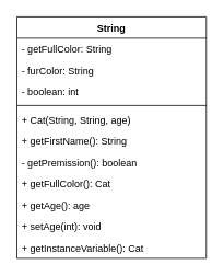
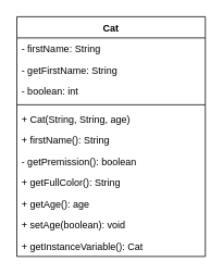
- <mxCell id="2" value="String" style="swimlane;fontStyle=1;align=center;verticalAlign=top;childLayout=stackLayout;horizontal=1;startSize=26;horizontalStack=0;resizeParent=1;resizeParentMax=0;resizeLast=0;collapsible=1;marginBottom=0;" parent="1" vertex="1"><mxGeometry x="20" y="20" width="231" height="294" as="geometry"><mxRectangle x="330" y="260" width="60" height="30" as="alternateBounds" /></mxGeometry></mxCell>
+ <mxCell id="2" value="Cat" style="swimlane;fontStyle=1;align=center;verticalAlign=top;childLayout=stackLayout;horizontal=1;startSize=26;horizontalStack=0;resizeParent=1;resizeParentMax=0;resizeLast=0;collapsible=1;marginBottom=0;" parent="1" vertex="1"><mxGeometry x="20" y="20" width="231" height="294" as="geometry"><mxRectangle x="330" y="260" width="60" height="30" as="alternateBounds" /></mxGeometry></mxCell>
- <mxCell id="3" value="- getFullColor: String" style="text;strokeColor=none;fillColor=none;align=left;verticalAlign=top;spacingLeft=4;spacingRight=4;overflow=hidden;rotatable=0;points=[[0,0.5],[1,0.5]];portConstraint=eastwest;" parent="2" vertex="1"><mxGeometry y="26" width="231" height="26" as="geometry" /></mxCell>
+ <mxCell id="3" value="- firstName: String" style="text;strokeColor=none;fillColor=none;align=left;verticalAlign=top;spacingLeft=4;spacingRight=4;overflow=hidden;rotatable=0;points=[[0,0.5],[1,0.5]];portConstraint=eastwest;" parent="2" vertex="1"><mxGeometry y="26" width="231" height="26" as="geometry" /></mxCell>
- <mxCell id="4" value="- furColor: String" style="text;strokeColor=none;fillColor=none;align=left;verticalAlign=top;spacingLeft=4;spacingRight=4;overflow=hidden;rotatable=0;points=[[0,0.5],[1,0.5]];portConstraint=eastwest;" vertex="1" parent="2"><mxGeometry y="52" width="231" height="26" as="geometry" /></mxCell>
+ <mxCell id="4" value="- getFirstName: String" style="text;strokeColor=none;fillColor=none;align=left;verticalAlign=top;spacingLeft=4;spacingRight=4;overflow=hidden;rotatable=0;points=[[0,0.5],[1,0.5]];portConstraint=eastwest;" vertex="1" parent="2"><mxGeometry y="52" width="231" height="26" as="geometry" /></mxCell>
- <mxCell id="8" value="+ getFirstName(): String" style="text;strokeColor=none;fillColor=none;align=left;verticalAlign=top;spacingLeft=4;spacingRight=4;overflow=hidden;rotatable=0;points=[[0,0.5],[1,0.5]];portConstraint=eastwest;" parent="2" vertex="1"><mxGeometry y="138" width="231" height="26" as="geometry" /></mxCell>
+ <mxCell id="8" value="+ firstName(): String" style="text;strokeColor=none;fillColor=none;align=left;verticalAlign=top;spacingLeft=4;spacingRight=4;overflow=hidden;rotatable=0;points=[[0,0.5],[1,0.5]];portConstraint=eastwest;" parent="2" vertex="1"><mxGeometry y="138" width="231" height="26" as="geometry" /></mxCell>
- <mxCell id="10" value="+ getFullColor(): Cat" style="text;strokeColor=none;fillColor=none;align=left;verticalAlign=top;spacingLeft=4;spacingRight=4;overflow=hidden;rotatable=0;points=[[0,0.5],[1,0.5]];portConstraint=eastwest;" vertex="1" parent="2"><mxGeometry y="190" width="231" height="26" as="geometry" /></mxCell>
+ <mxCell id="10" value="+ getFullColor(): String" style="text;strokeColor=none;fillColor=none;align=left;verticalAlign=top;spacingLeft=4;spacingRight=4;overflow=hidden;rotatable=0;points=[[0,0.5],[1,0.5]];portConstraint=eastwest;" vertex="1" parent="2"><mxGeometry y="190" width="231" height="26" as="geometry" /></mxCell>
- <mxCell id="12" value="+ setAge(int): void  " style="text;strokeColor=none;fillColor=none;align=left;verticalAlign=top;spacingLeft=4;spacingRight=4;overflow=hidden;rotatable=0;points=[[0,0.5],[1,0.5]];portConstraint=eastwest;" vertex="1" parent="2"><mxGeometry y="242" width="231" height="26" as="geometry" /></mxCell>
+ <mxCell id="12" value="+ setAge(boolean): void  " style="text;strokeColor=none;fillColor=none;align=left;verticalAlign=top;spacingLeft=4;spacingRight=4;overflow=hidden;rotatable=0;points=[[0,0.5],[1,0.5]];portConstraint=eastwest;" vertex="1" parent="2"><mxGeometry y="242" width="231" height="26" as="geometry" /></mxCell>
